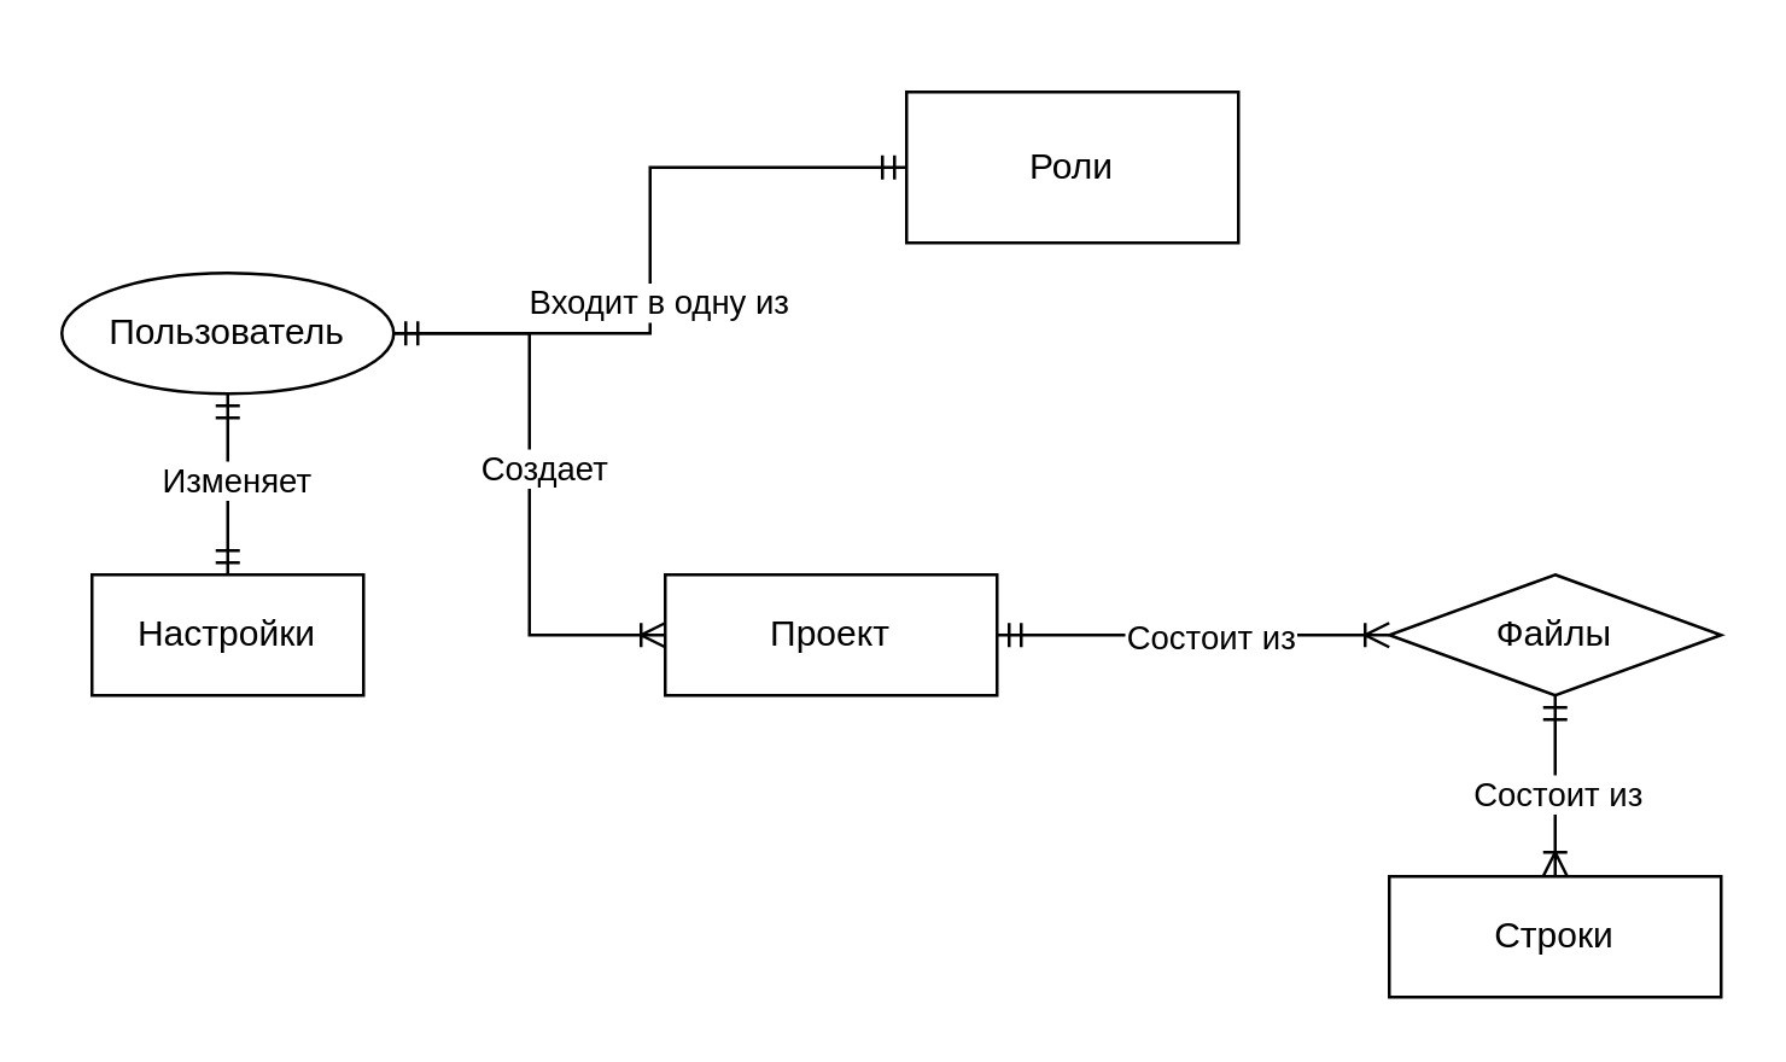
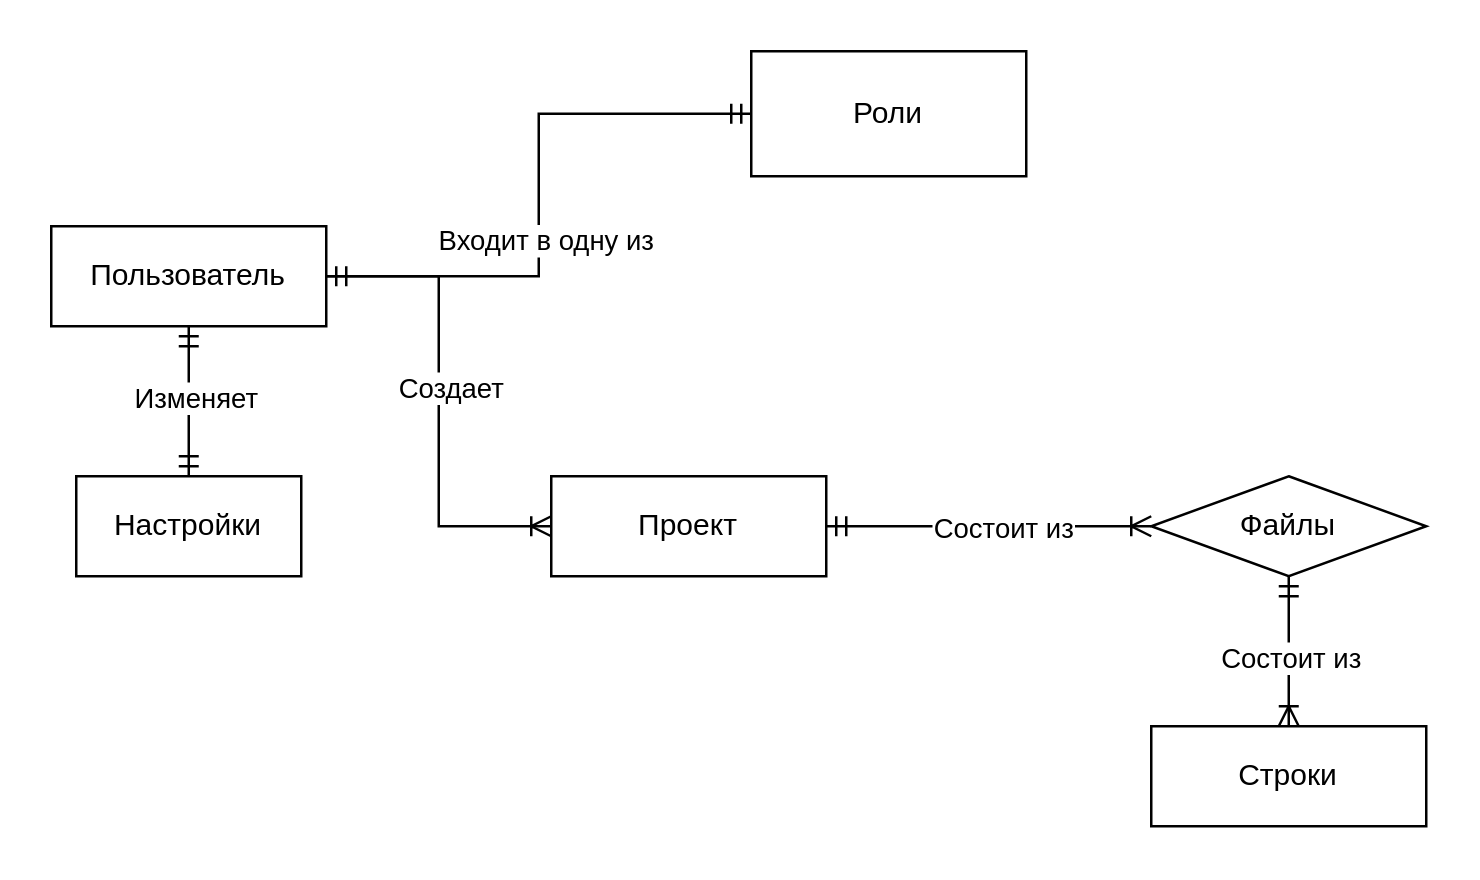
- <mxCell id="9" value="Роли" style="rounded=0;whiteSpace=wrap;html=1;" vertex="1" parent="1"><mxGeometry x="300" y="30" width="110" height="50" as="geometry" /></mxCell>
+ <mxCell id="9" value="Роли" style="rounded=0;whiteSpace=wrap;html=1;" vertex="1" parent="1"><mxGeometry x="300" y="20" width="110" height="50" as="geometry" /></mxCell>
- <mxCell id="8" value="Пользователь" style="ellipse;whiteSpace=wrap;html=1;" vertex="1" parent="1"><mxGeometry x="20" y="90" width="110" height="40" as="geometry" /></mxCell>
+ <mxCell id="8" value="Пользователь" style="rounded=0;whiteSpace=wrap;html=1;" vertex="1" parent="1"><mxGeometry x="20" y="90" width="110" height="40" as="geometry" /></mxCell>
